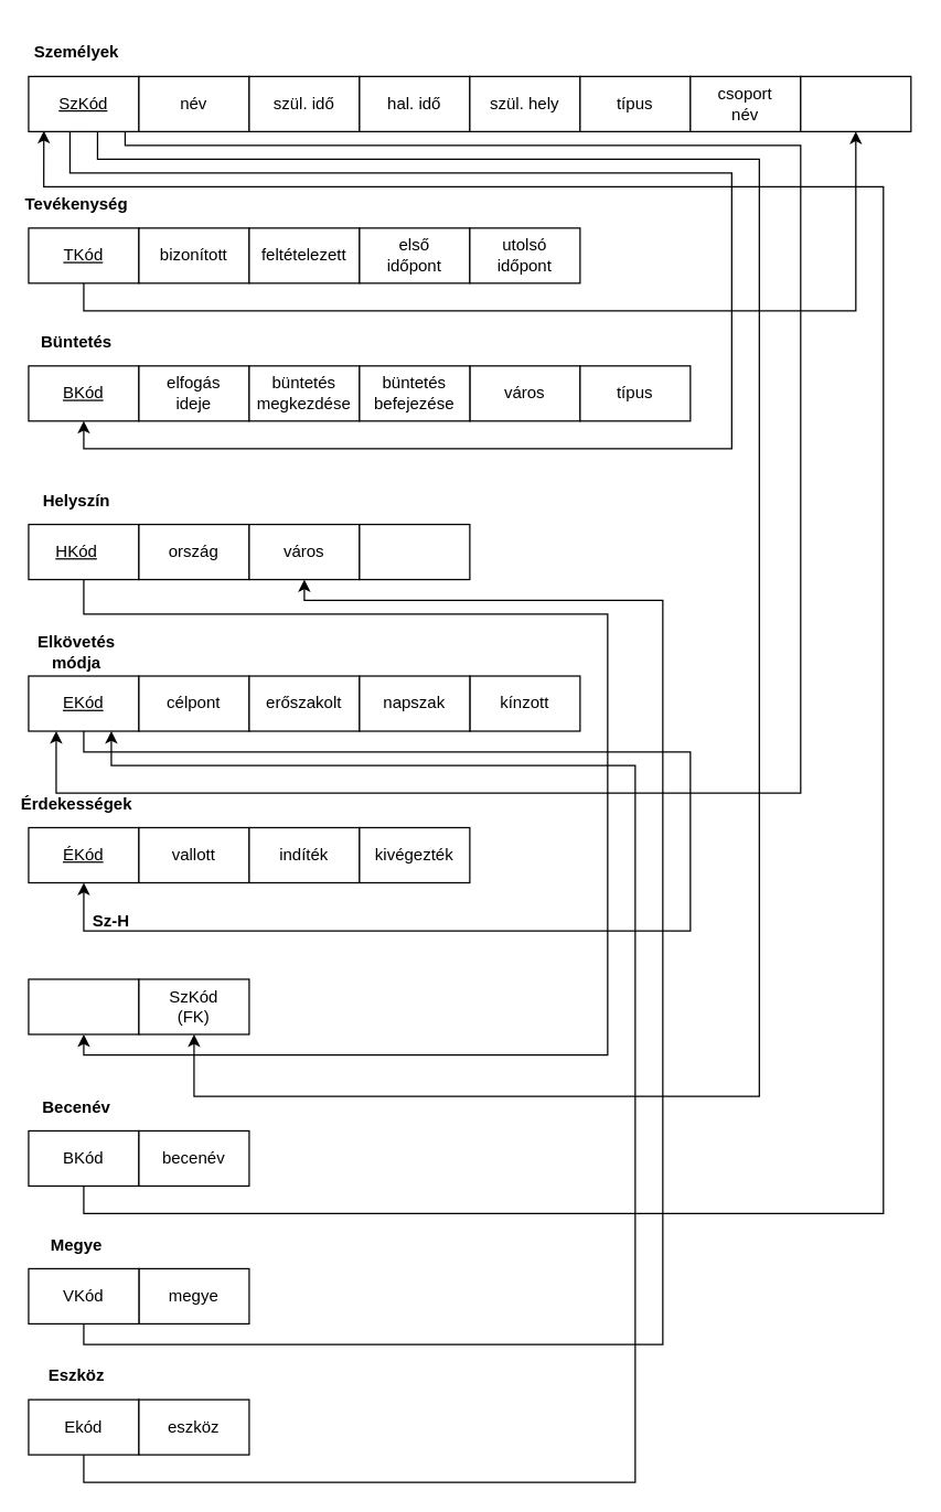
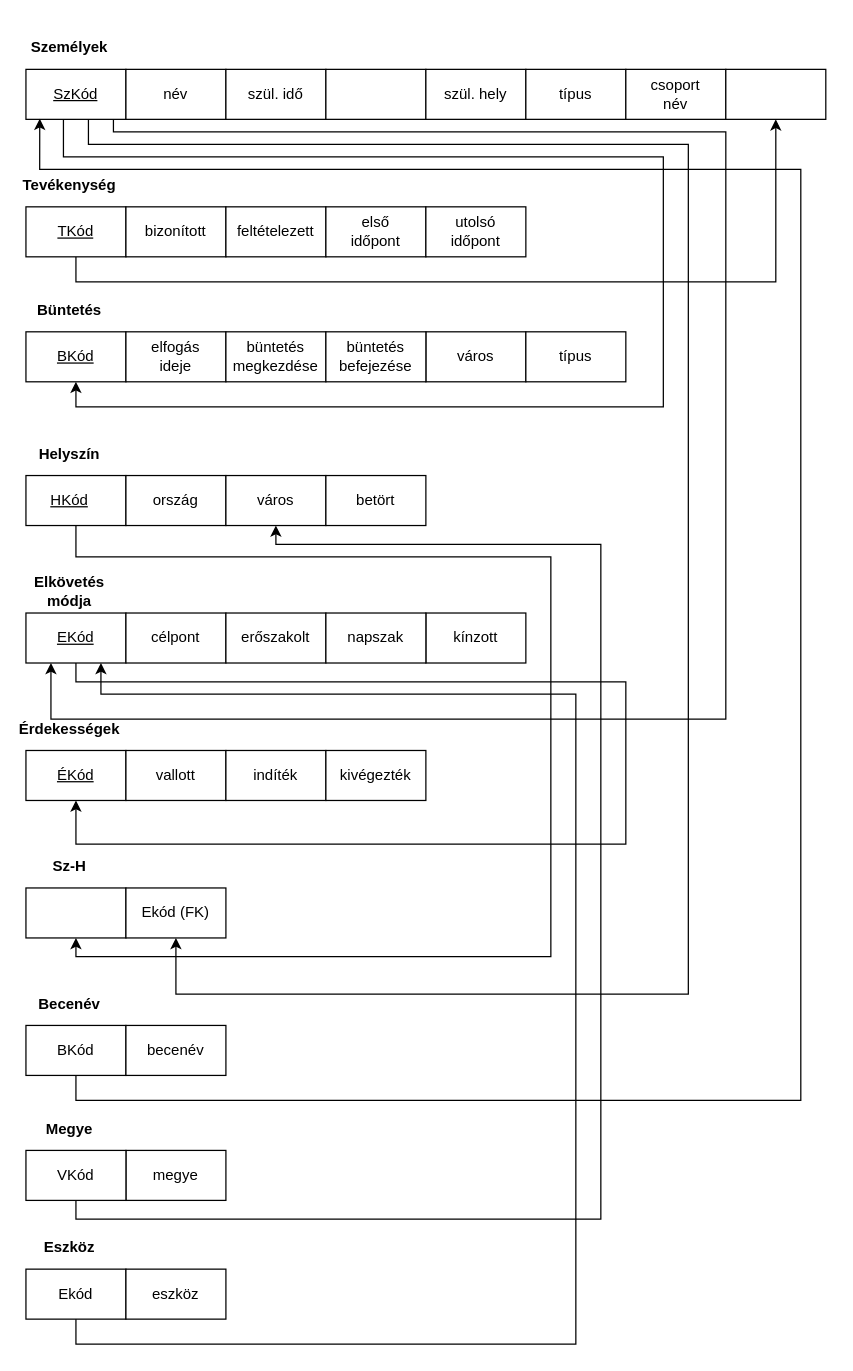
- <mxCell id="15" value="hal. idő" style="text;html=1;strokeColor=none;fillColor=none;align=center;verticalAlign=middle;whiteSpace=wrap;rounded=0;" parent="1" vertex="1"><mxGeometry x="270" y="60" width="60" height="30" as="geometry" /></mxCell>
+ <mxCell id="51" value="betört" style="text;html=1;strokeColor=none;fillColor=none;align=center;verticalAlign=middle;whiteSpace=wrap;rounded=0;" parent="1" vertex="1"><mxGeometry x="270" y="385" width="60" height="30" as="geometry" /></mxCell>
- <mxCell id="64" value="&lt;b&gt;Sz-H&lt;/b&gt;" style="text;html=1;strokeColor=none;fillColor=none;align=center;verticalAlign=middle;whiteSpace=wrap;rounded=0;" parent="1" vertex="1"><mxGeometry x="45" y="650" width="70" height="35" as="geometry" /></mxCell>
+ <mxCell id="64" value="&lt;b&gt;Sz-H&lt;/b&gt;" style="text;html=1;strokeColor=none;fillColor=none;align=center;verticalAlign=middle;whiteSpace=wrap;rounded=0;" parent="1" vertex="1"><mxGeometry x="20" y="675" width="70" height="35" as="geometry" /></mxCell>
- <mxCell id="65" value="SzKód (FK)" style="text;html=1;strokeColor=none;fillColor=none;align=center;verticalAlign=middle;whiteSpace=wrap;rounded=0;" parent="1" vertex="1"><mxGeometry x="110" y="715" width="60" height="30" as="geometry" /></mxCell>
+ <mxCell id="65" value="Ekód (FK)" style="text;html=1;strokeColor=none;fillColor=none;align=center;verticalAlign=middle;whiteSpace=wrap;rounded=0;" parent="1" vertex="1"><mxGeometry x="110" y="715" width="60" height="30" as="geometry" /></mxCell>
